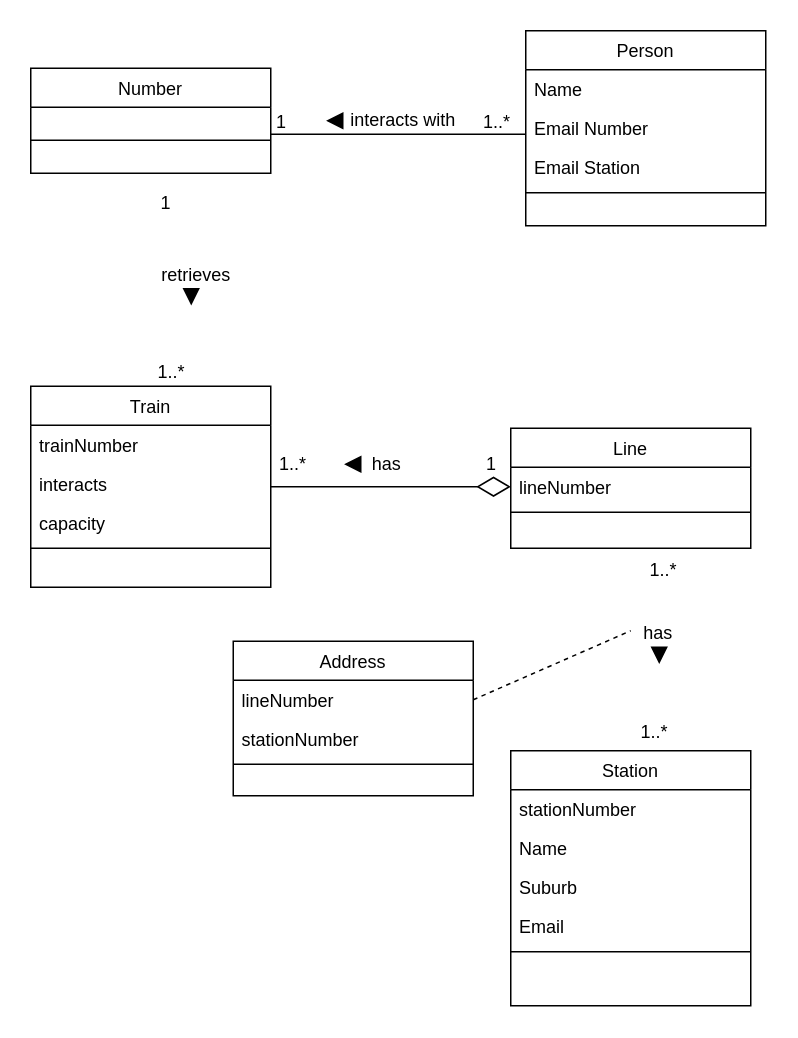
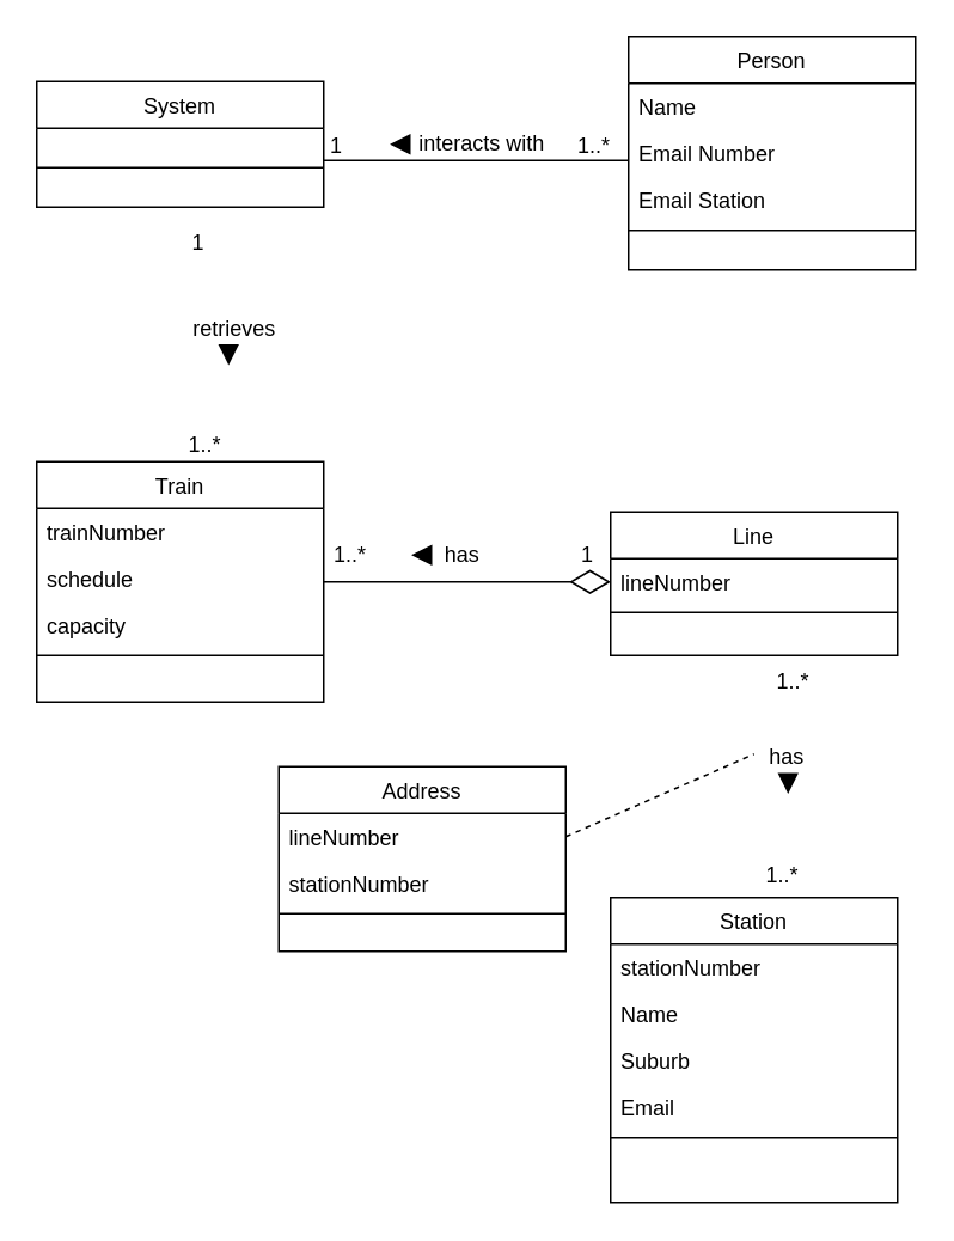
- <mxCell id="31" value="Number" style="swimlane;fontStyle=0;align=center;verticalAlign=top;childLayout=stackLayout;horizontal=1;startSize=26;horizontalStack=0;resizeParent=1;resizeLast=0;collapsible=1;marginBottom=0;rounded=0;shadow=0;strokeWidth=1;" parent="1" vertex="1"><mxGeometry x="20" y="45" width="160" height="70" as="geometry"><mxRectangle x="230" y="140" width="160" height="26" as="alternateBounds" /></mxGeometry></mxCell>
+ <mxCell id="31" value="System" style="swimlane;fontStyle=0;align=center;verticalAlign=top;childLayout=stackLayout;horizontal=1;startSize=26;horizontalStack=0;resizeParent=1;resizeLast=0;collapsible=1;marginBottom=0;rounded=0;shadow=0;strokeWidth=1;" parent="1" vertex="1"><mxGeometry x="20" y="45" width="160" height="70" as="geometry"><mxRectangle x="230" y="140" width="160" height="26" as="alternateBounds" /></mxGeometry></mxCell>
- <mxCell id="17" value="interacts" style="text;align=left;verticalAlign=top;spacingLeft=4;spacingRight=4;overflow=hidden;rotatable=0;points=[[0,0.5],[1,0.5]];portConstraint=eastwest;rounded=0;shadow=0;html=0;" parent="15" vertex="1"><mxGeometry y="52" width="160" height="26" as="geometry" /></mxCell>
+ <mxCell id="17" value="schedule" style="text;align=left;verticalAlign=top;spacingLeft=4;spacingRight=4;overflow=hidden;rotatable=0;points=[[0,0.5],[1,0.5]];portConstraint=eastwest;rounded=0;shadow=0;html=0;" parent="15" vertex="1"><mxGeometry y="52" width="160" height="26" as="geometry" /></mxCell>
